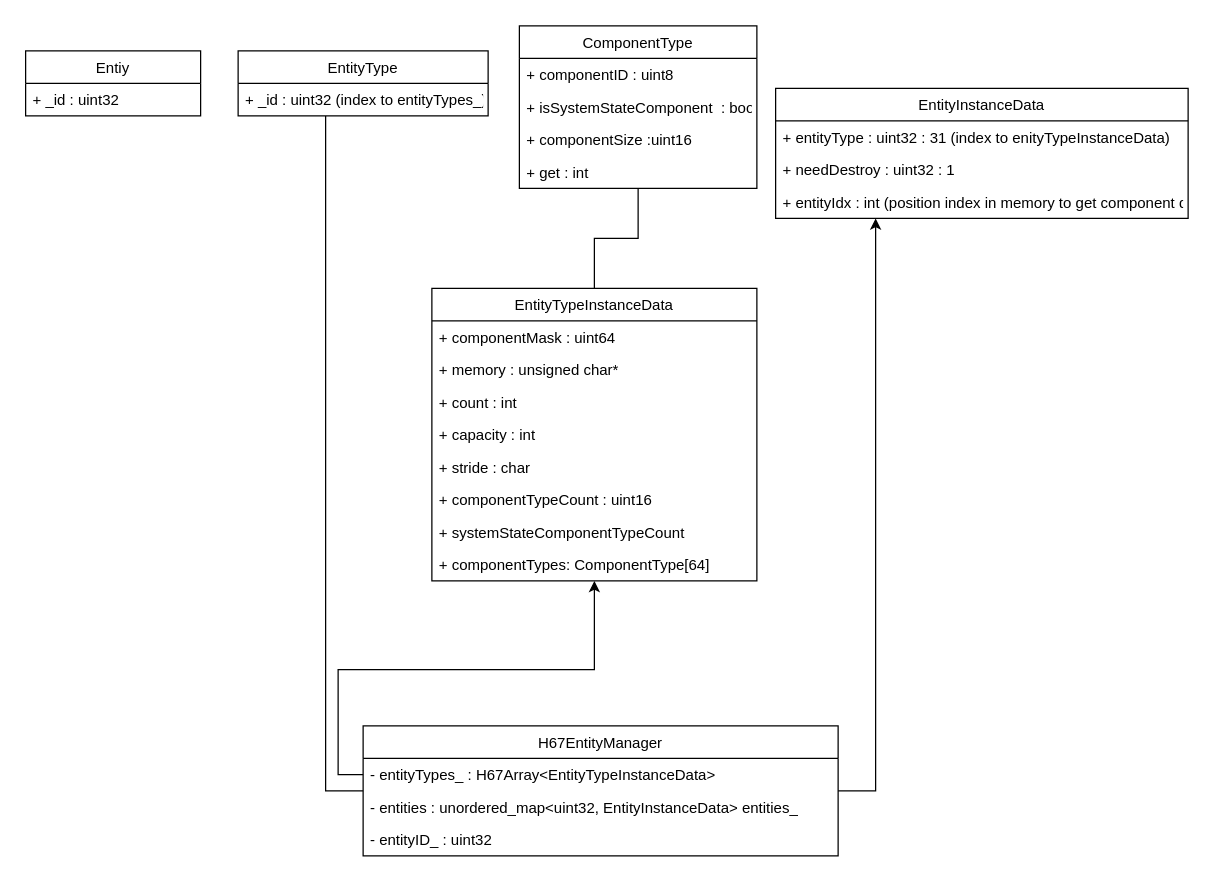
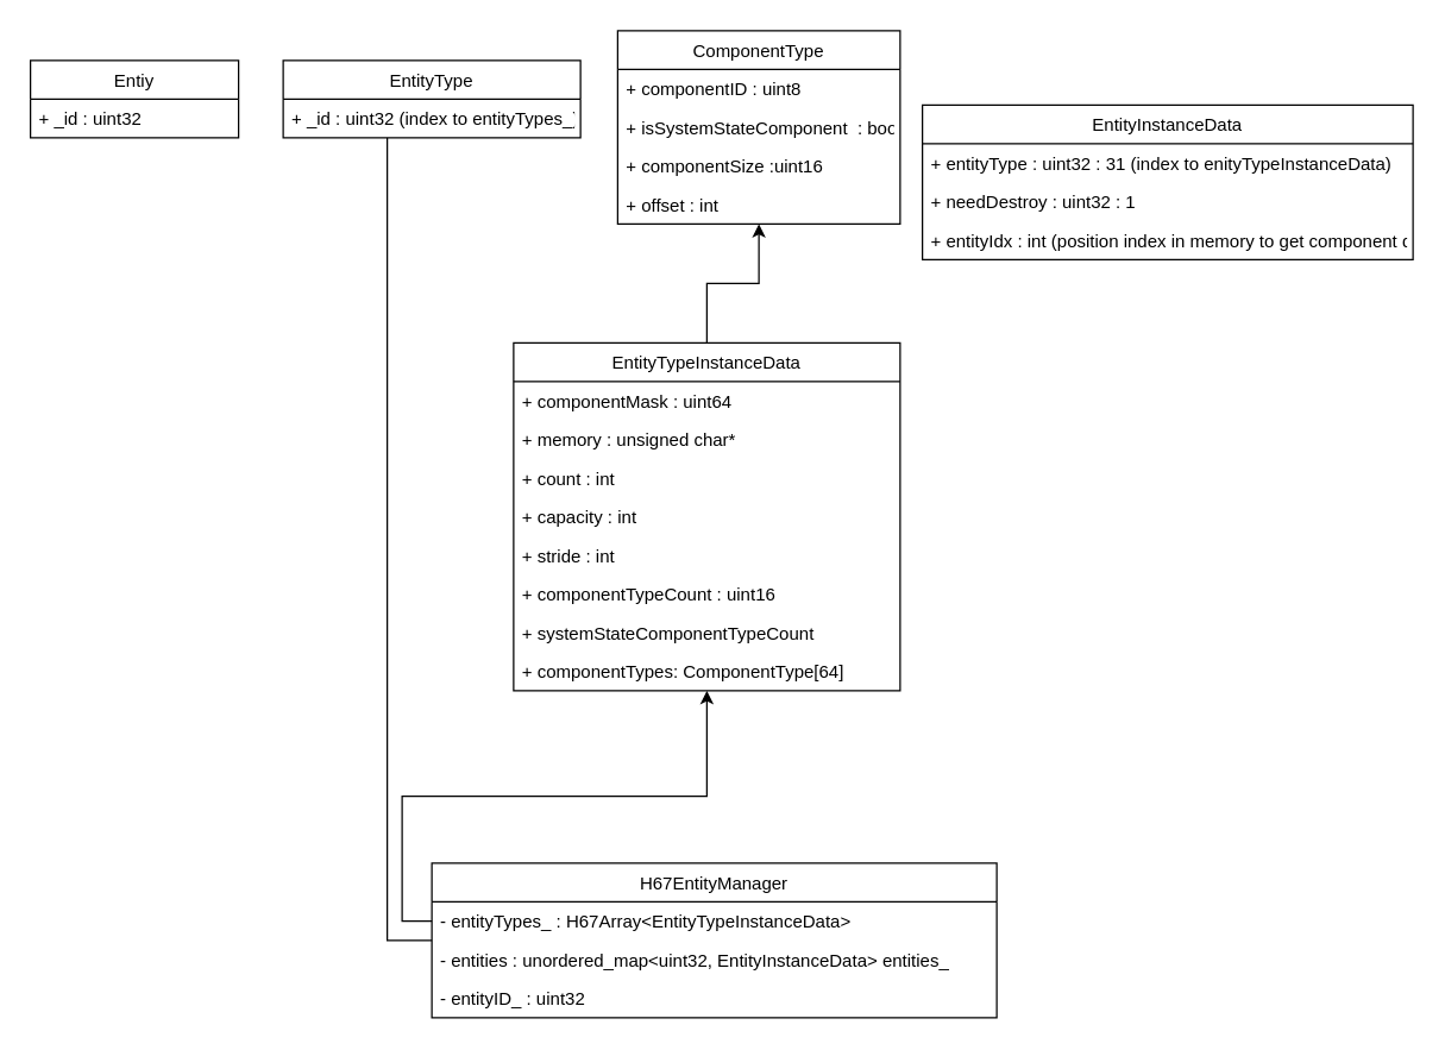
- <mxCell id="10" value="+ get : int" style="text;strokeColor=none;fillColor=none;align=left;verticalAlign=top;spacingLeft=4;spacingRight=4;overflow=hidden;rotatable=0;points=[[0,0.5],[1,0.5]];portConstraint=eastwest;" vertex="1" parent="6"><mxGeometry y="104" width="190" height="26" as="geometry" /></mxCell>
+ <mxCell id="10" value="+ offset : int" style="text;strokeColor=none;fillColor=none;align=left;verticalAlign=top;spacingLeft=4;spacingRight=4;overflow=hidden;rotatable=0;points=[[0,0.5],[1,0.5]];portConstraint=eastwest;" vertex="1" parent="6"><mxGeometry y="104" width="190" height="26" as="geometry" /></mxCell>
- <mxCell id="11" style="edgeStyle=orthogonalEdgeStyle;rounded=0;orthogonalLoop=1;jettySize=auto;html=1;endArrow=none;" edge="1" parent="1" source="12" target="6"><mxGeometry relative="1" as="geometry" /></mxCell>
+ <mxCell id="11" style="edgeStyle=orthogonalEdgeStyle;rounded=0;orthogonalLoop=1;jettySize=auto;html=1;" edge="1" parent="1" source="12" target="6"><mxGeometry relative="1" as="geometry" /></mxCell>
- <mxCell id="17" value="+ stride : char" style="text;strokeColor=none;fillColor=none;align=left;verticalAlign=top;spacingLeft=4;spacingRight=4;overflow=hidden;rotatable=0;points=[[0,0.5],[1,0.5]];portConstraint=eastwest;" vertex="1" parent="12"><mxGeometry y="130" width="260" height="26" as="geometry" /></mxCell>
+ <mxCell id="17" value="+ stride : int" style="text;strokeColor=none;fillColor=none;align=left;verticalAlign=top;spacingLeft=4;spacingRight=4;overflow=hidden;rotatable=0;points=[[0,0.5],[1,0.5]];portConstraint=eastwest;" vertex="1" parent="12"><mxGeometry y="130" width="260" height="26" as="geometry" /></mxCell>
- <mxCell id="26" style="edgeStyle=orthogonalEdgeStyle;rounded=0;orthogonalLoop=1;jettySize=auto;html=1;" edge="1" parent="1" source="27" target="21"><mxGeometry relative="1" as="geometry"><Array as="points"><mxPoint x="700" y="632" /></Array></mxGeometry></mxCell>
